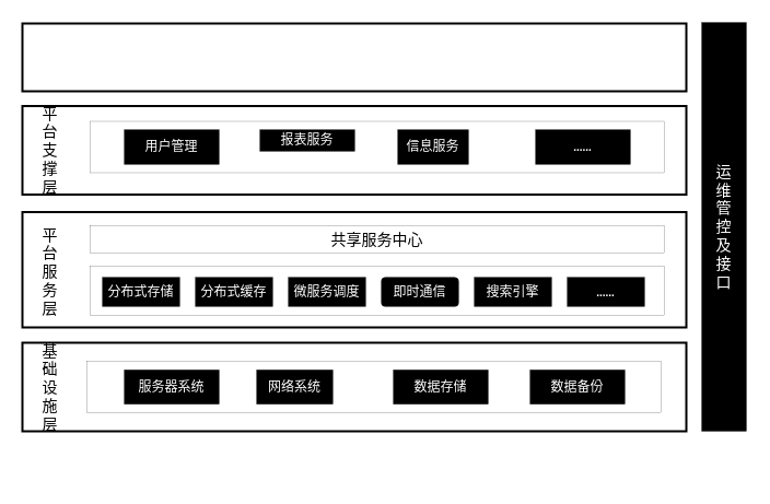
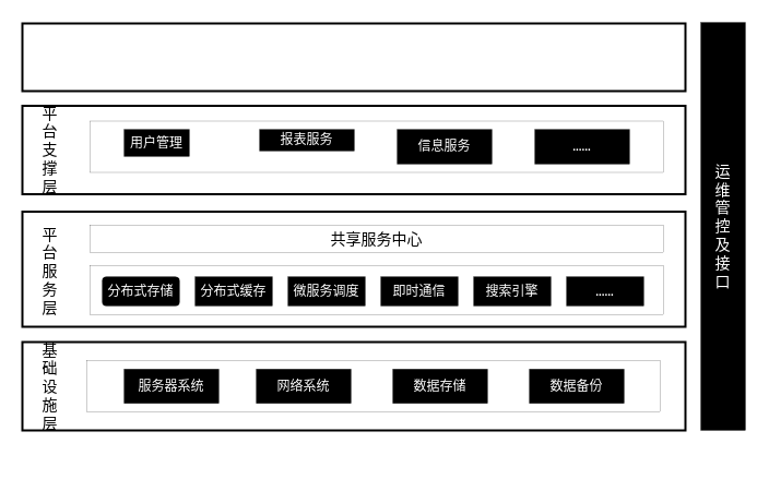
- <mxCell id="6" value="&lt;font style=&quot;font-size: 12px;&quot; color=&quot;#ffffff&quot;&gt;用户管理&lt;/font&gt;" style="rounded=0;whiteSpace=wrap;html=1;fontSize=12;strokeWidth=0;fillColor=#000000;" vertex="1" parent="1"><mxGeometry x="113" y="118" width="87" height="32" as="geometry" /></mxCell>
+ <mxCell id="6" value="&lt;font style=&quot;font-size: 12px;&quot; color=&quot;#ffffff&quot;&gt;用户管理&lt;/font&gt;" style="rounded=0;whiteSpace=wrap;html=1;fontSize=12;strokeWidth=0;fillColor=#000000;" vertex="1" parent="1"><mxGeometry x="113" y="118" width="60" height="25" as="geometry" /></mxCell>
- <mxCell id="8" value="&lt;font style=&quot;font-size: 12px;&quot; color=&quot;#ffffff&quot;&gt;信息服务&lt;/font&gt;" style="rounded=0;whiteSpace=wrap;html=1;fontSize=12;strokeWidth=0;fillColor=#000000;" vertex="1" parent="1"><mxGeometry x="363" y="118" width="65" height="32" as="geometry" /></mxCell>
+ <mxCell id="8" value="&lt;font style=&quot;font-size: 12px;&quot; color=&quot;#ffffff&quot;&gt;信息服务&lt;/font&gt;" style="rounded=0;whiteSpace=wrap;html=1;fontSize=12;strokeWidth=0;fillColor=#000000;" vertex="1" parent="1"><mxGeometry x="363" y="118" width="87" height="32" as="geometry" /></mxCell>
- <mxCell id="14" value="&lt;font color=&quot;#ffffff&quot;&gt;分布式存储&lt;/font&gt;" style="rounded=0;whiteSpace=wrap;html=1;fontSize=12;strokeWidth=0;fillColor=#000000;" vertex="1" parent="1"><mxGeometry x="93" y="253" width="71" height="27" as="geometry" /></mxCell>
+ <mxCell id="14" value="&lt;font color=&quot;#ffffff&quot;&gt;分布式存储&lt;/font&gt;" style="whiteSpace=wrap;html=1;fontSize=12;strokeWidth=0;fillColor=#000000;rounded=1;" vertex="1" parent="1"><mxGeometry x="93" y="253" width="71" height="27" as="geometry" /></mxCell>
- <mxCell id="19" value="&lt;font color=&quot;#ffffff&quot;&gt;即时通信&lt;/font&gt;" style="whiteSpace=wrap;html=1;fontSize=12;strokeWidth=0;fillColor=#000000;rounded=1;" vertex="1" parent="1"><mxGeometry x="348" y="253" width="71" height="27" as="geometry" /></mxCell>
+ <mxCell id="19" value="&lt;font color=&quot;#ffffff&quot;&gt;即时通信&lt;/font&gt;" style="rounded=0;whiteSpace=wrap;html=1;fontSize=12;strokeWidth=0;fillColor=#000000;" vertex="1" parent="1"><mxGeometry x="348" y="253" width="71" height="27" as="geometry" /></mxCell>
- <mxCell id="26" value="&lt;font style=&quot;font-size: 12px;&quot; color=&quot;#ffffff&quot;&gt;网络系统&lt;/font&gt;" style="rounded=0;whiteSpace=wrap;html=1;fontSize=12;strokeWidth=0;fillColor=#000000;" vertex="1" parent="1"><mxGeometry x="234" y="337.75" width="70" height="31.5" as="geometry" /></mxCell>
+ <mxCell id="26" value="&lt;font style=&quot;font-size: 12px;&quot; color=&quot;#ffffff&quot;&gt;网络系统&lt;/font&gt;" style="rounded=0;whiteSpace=wrap;html=1;fontSize=12;strokeWidth=0;fillColor=#000000;" vertex="1" parent="1"><mxGeometry x="234" y="337.75" width="87" height="31.5" as="geometry" /></mxCell>
